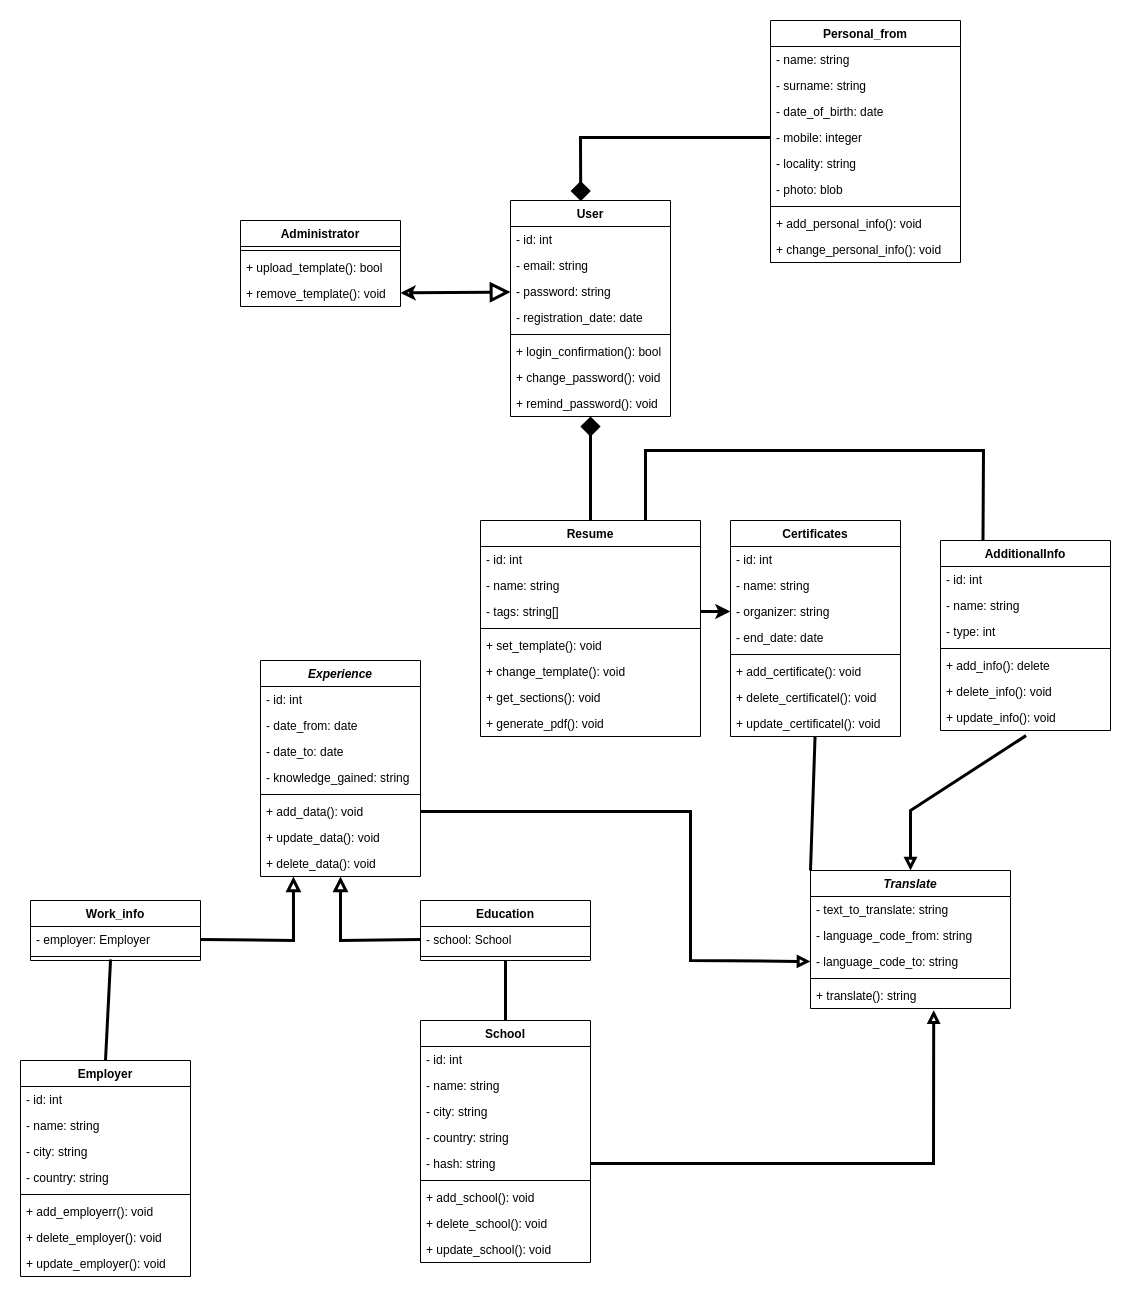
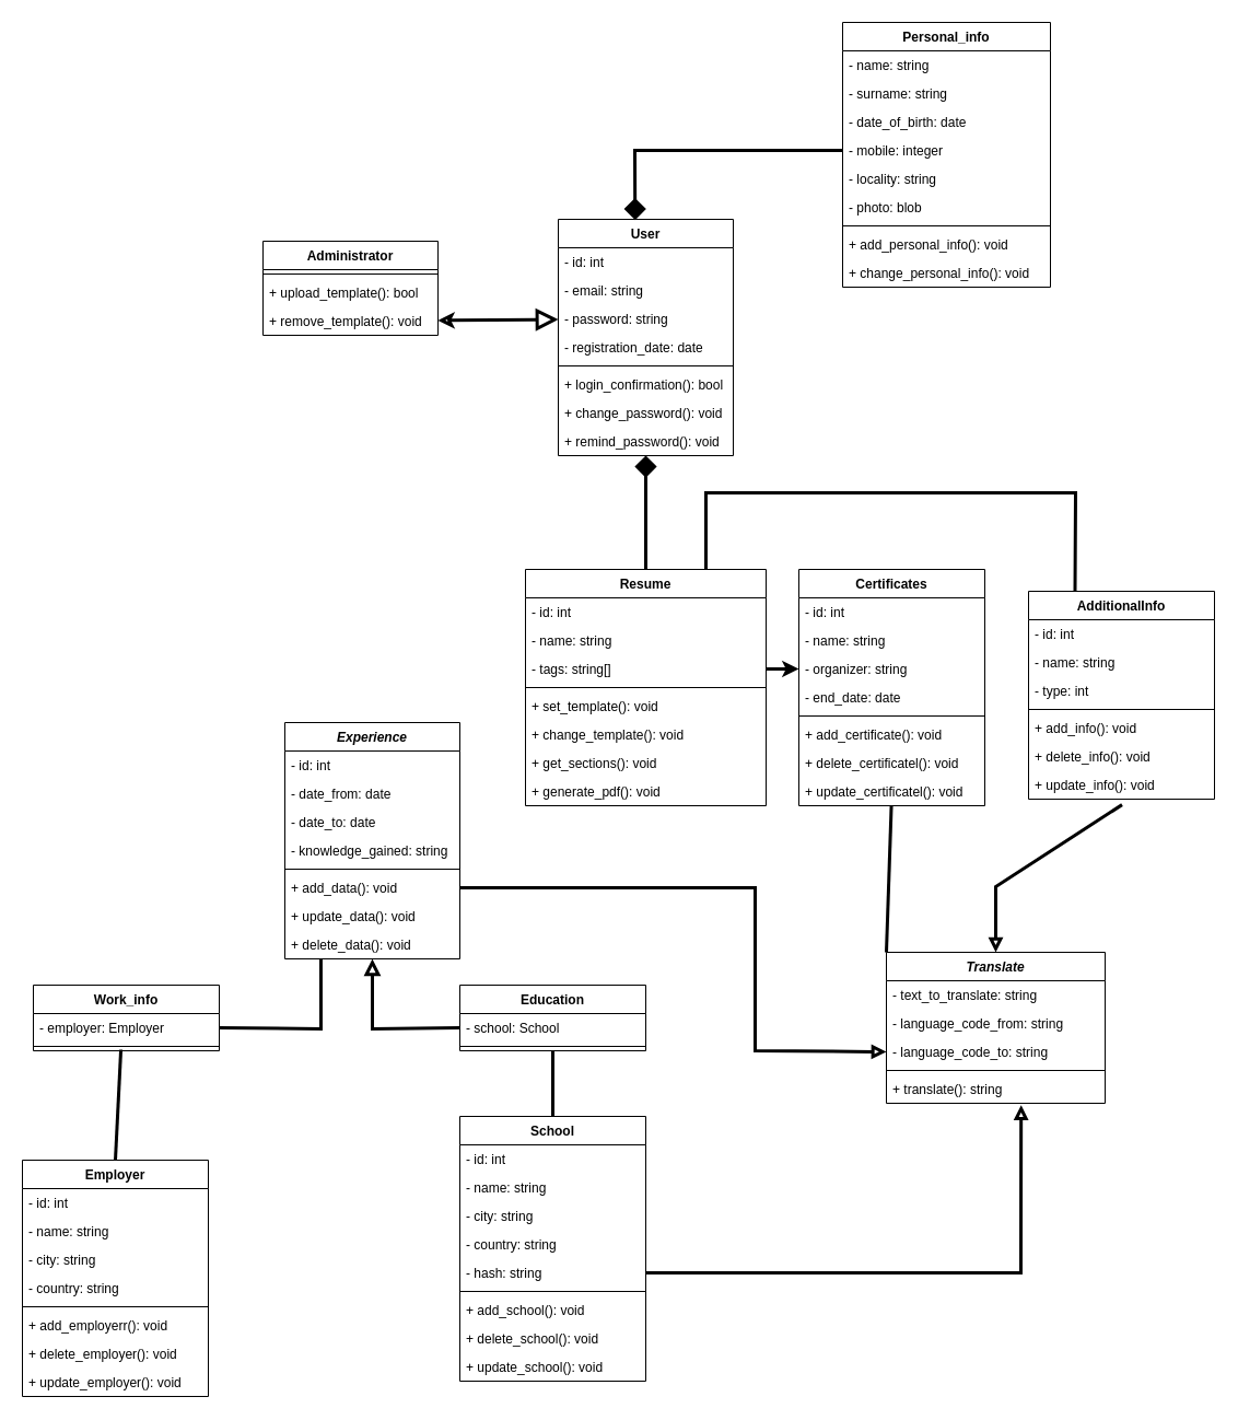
- <mxCell id="26" value="Personal_from" style="swimlane;fontStyle=1;align=center;verticalAlign=top;childLayout=stackLayout;horizontal=1;startSize=26;horizontalStack=0;resizeParent=1;resizeParentMax=0;resizeLast=0;collapsible=1;marginBottom=0;" parent="1" vertex="1"><mxGeometry x="770" y="20" width="190" height="242" as="geometry" /></mxCell>
+ <mxCell id="26" value="Personal_info" style="swimlane;fontStyle=1;align=center;verticalAlign=top;childLayout=stackLayout;horizontal=1;startSize=26;horizontalStack=0;resizeParent=1;resizeParentMax=0;resizeLast=0;collapsible=1;marginBottom=0;" parent="1" vertex="1"><mxGeometry x="770" y="20" width="190" height="242" as="geometry" /></mxCell>
- <mxCell id="99" value="+ add_info(): delete" style="text;strokeColor=none;fillColor=none;align=left;verticalAlign=top;spacingLeft=4;spacingRight=4;overflow=hidden;rotatable=0;points=[[0,0.5],[1,0.5]];portConstraint=eastwest;" vertex="1" parent="94"><mxGeometry y="112" width="170" height="26" as="geometry" /></mxCell>
+ <mxCell id="99" value="+ add_info(): void" style="text;strokeColor=none;fillColor=none;align=left;verticalAlign=top;spacingLeft=4;spacingRight=4;overflow=hidden;rotatable=0;points=[[0,0.5],[1,0.5]];portConstraint=eastwest;" vertex="1" parent="94"><mxGeometry y="112" width="170" height="26" as="geometry" /></mxCell>
- <mxCell id="40" value="" style="endArrow=block;startArrow=none;endFill=0;startFill=0;endSize=8;html=1;verticalAlign=bottom;labelBackgroundColor=none;strokeWidth=3;rounded=0;exitX=1;exitY=0.5;exitDx=0;exitDy=0;entryX=0.206;entryY=1;entryDx=0;entryDy=0;entryPerimeter=0;" parent="1" source="38" target="62" edge="1"><mxGeometry width="160" relative="1" as="geometry"><mxPoint x="190" y="1043" as="sourcePoint" /><mxPoint x="320" y="440" as="targetPoint" /><Array as="points"><mxPoint x="293" y="940" /></Array></mxGeometry></mxCell>
+ <mxCell id="40" value="" style="endArrow=none;startArrow=none;endFill=0;startFill=0;endSize=8;html=1;verticalAlign=bottom;labelBackgroundColor=none;strokeWidth=3;rounded=0;exitX=1;exitY=0.5;exitDx=0;exitDy=0;entryX=0.206;entryY=1;entryDx=0;entryDy=0;entryPerimeter=0;" parent="1" source="38" target="62" edge="1"><mxGeometry width="160" relative="1" as="geometry"><mxPoint x="190" y="1043" as="sourcePoint" /><mxPoint x="320" y="440" as="targetPoint" /><Array as="points"><mxPoint x="293" y="940" /></Array></mxGeometry></mxCell>
